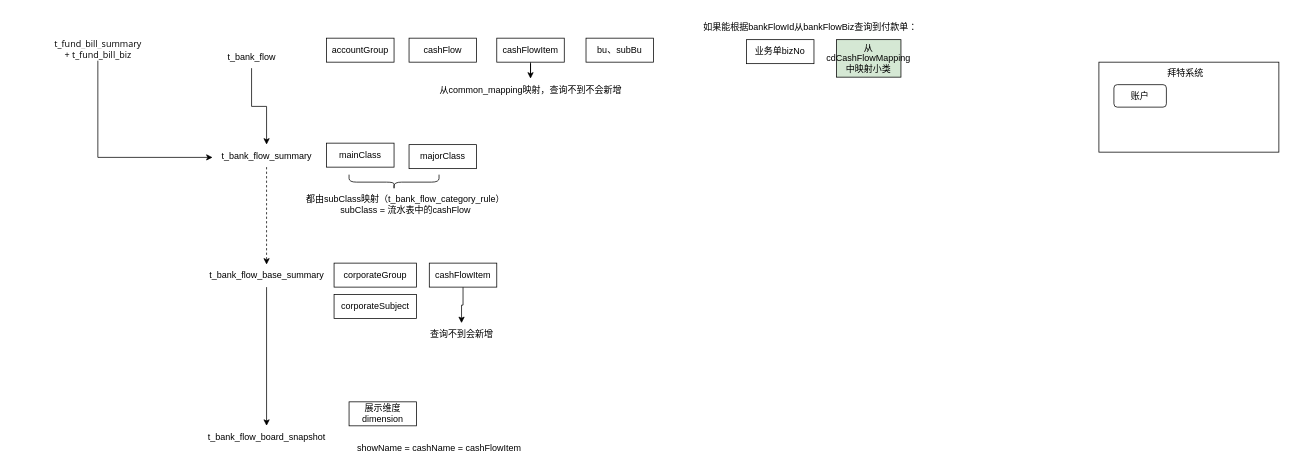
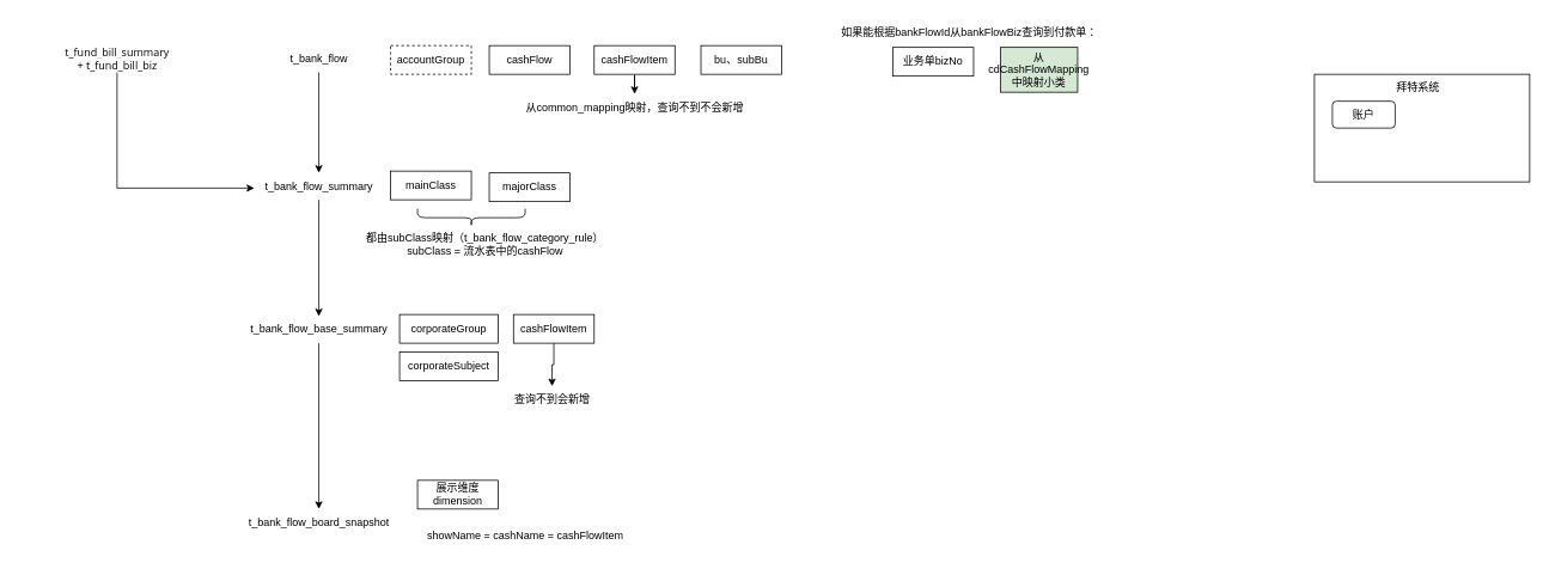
- <mxCell id="11" value="accountGroup" style="rounded=0;whiteSpace=wrap;html=1;" parent="1" vertex="1"><mxGeometry x="435" y="50" width="90" height="32" as="geometry" /></mxCell>
+ <mxCell id="11" value="accountGroup" style="rounded=0;whiteSpace=wrap;html=1;dashed=1;" parent="1" vertex="1"><mxGeometry x="435" y="50" width="90" height="32" as="geometry" /></mxCell>
- <mxCell id="3" value="t_bank_flow" style="text;html=1;align=center;verticalAlign=middle;resizable=0;points=[];autosize=1;strokeColor=none;fillColor=none;" parent="1" vertex="1"><mxGeometry x="290" y="60" width="90" height="30" as="geometry" /></mxCell>
+ <mxCell id="3" value="t_bank_flow" style="text;html=1;align=center;verticalAlign=middle;resizable=0;points=[];autosize=1;strokeColor=none;fillColor=none;" parent="1" vertex="1"><mxGeometry x="310" y="50" width="90" height="30" as="geometry" /></mxCell>
- <mxCell id="4" value="" style="edgeStyle=orthogonalEdgeStyle;rounded=0;orthogonalLoop=1;jettySize=auto;html=1;dashed=1;" parent="1" source="5" target="7" edge="1"><mxGeometry relative="1" as="geometry" /></mxCell>
+ <mxCell id="4" value="" style="edgeStyle=orthogonalEdgeStyle;rounded=0;orthogonalLoop=1;jettySize=auto;html=1;" parent="1" source="5" target="7" edge="1"><mxGeometry relative="1" as="geometry" /></mxCell>
